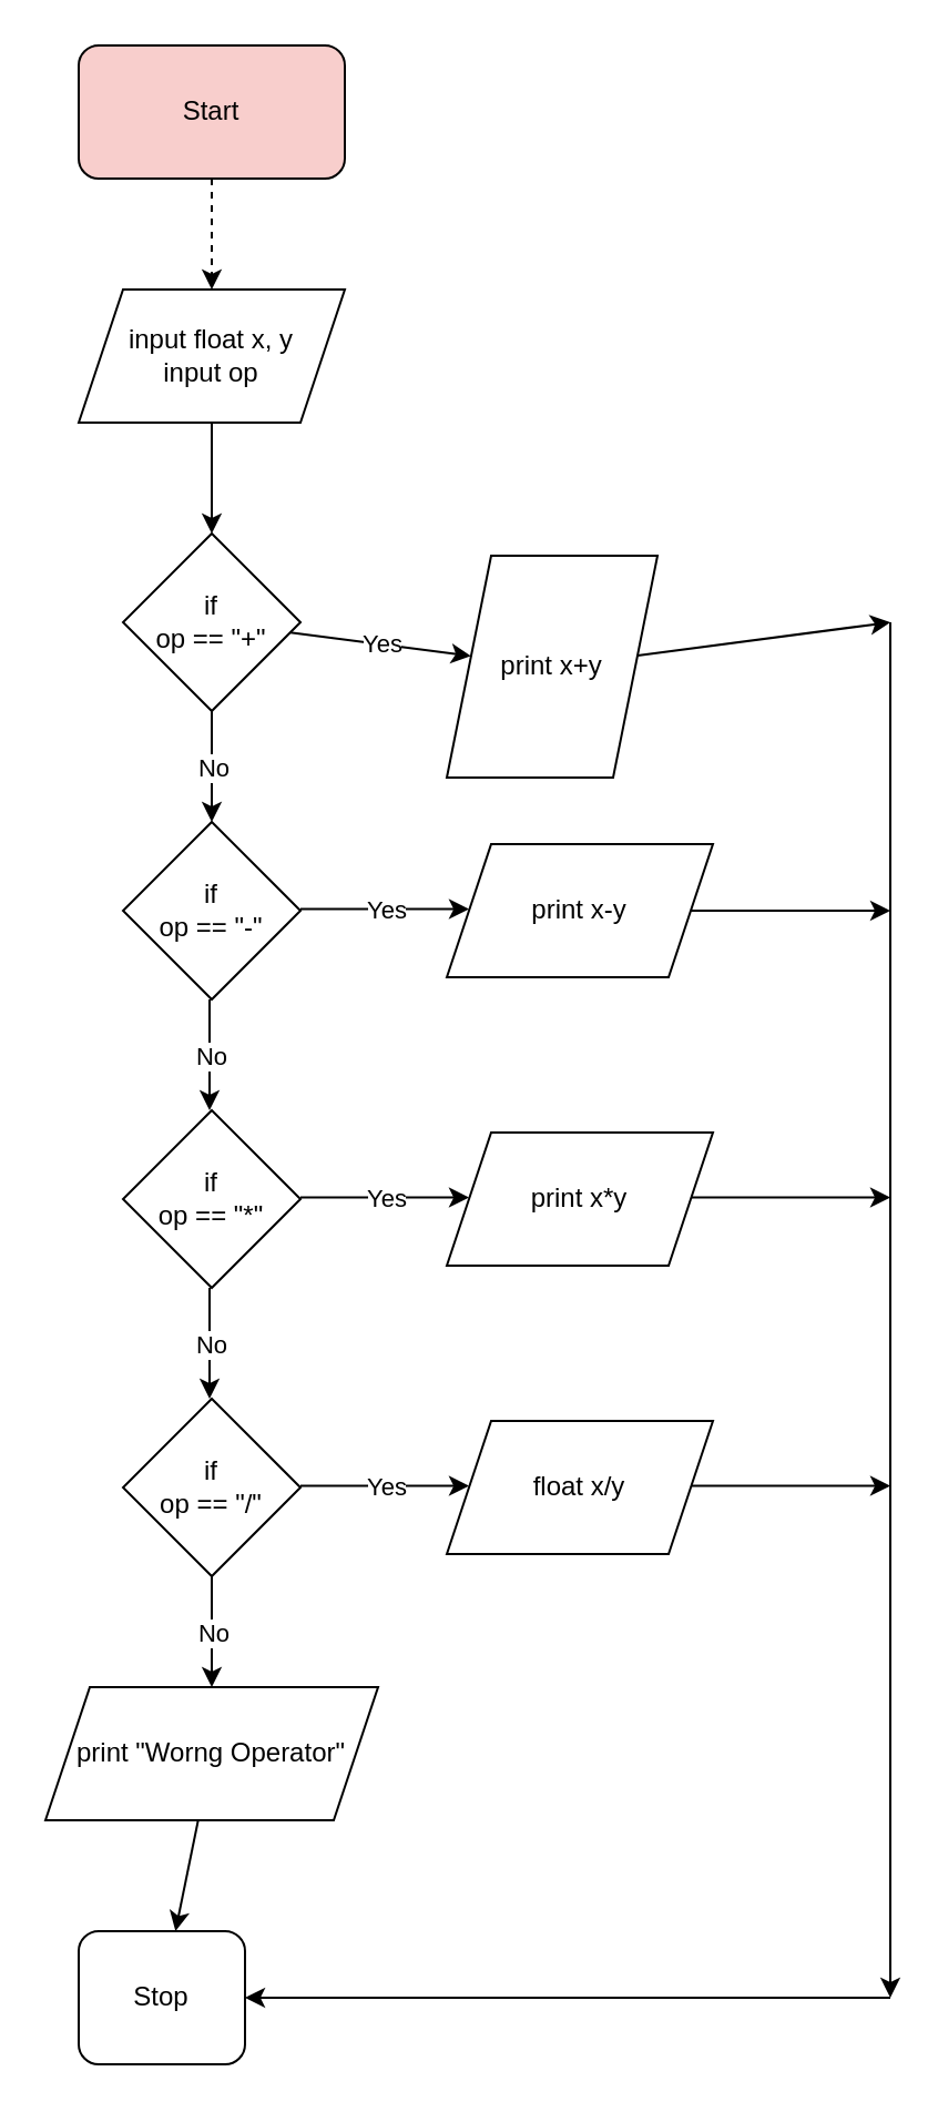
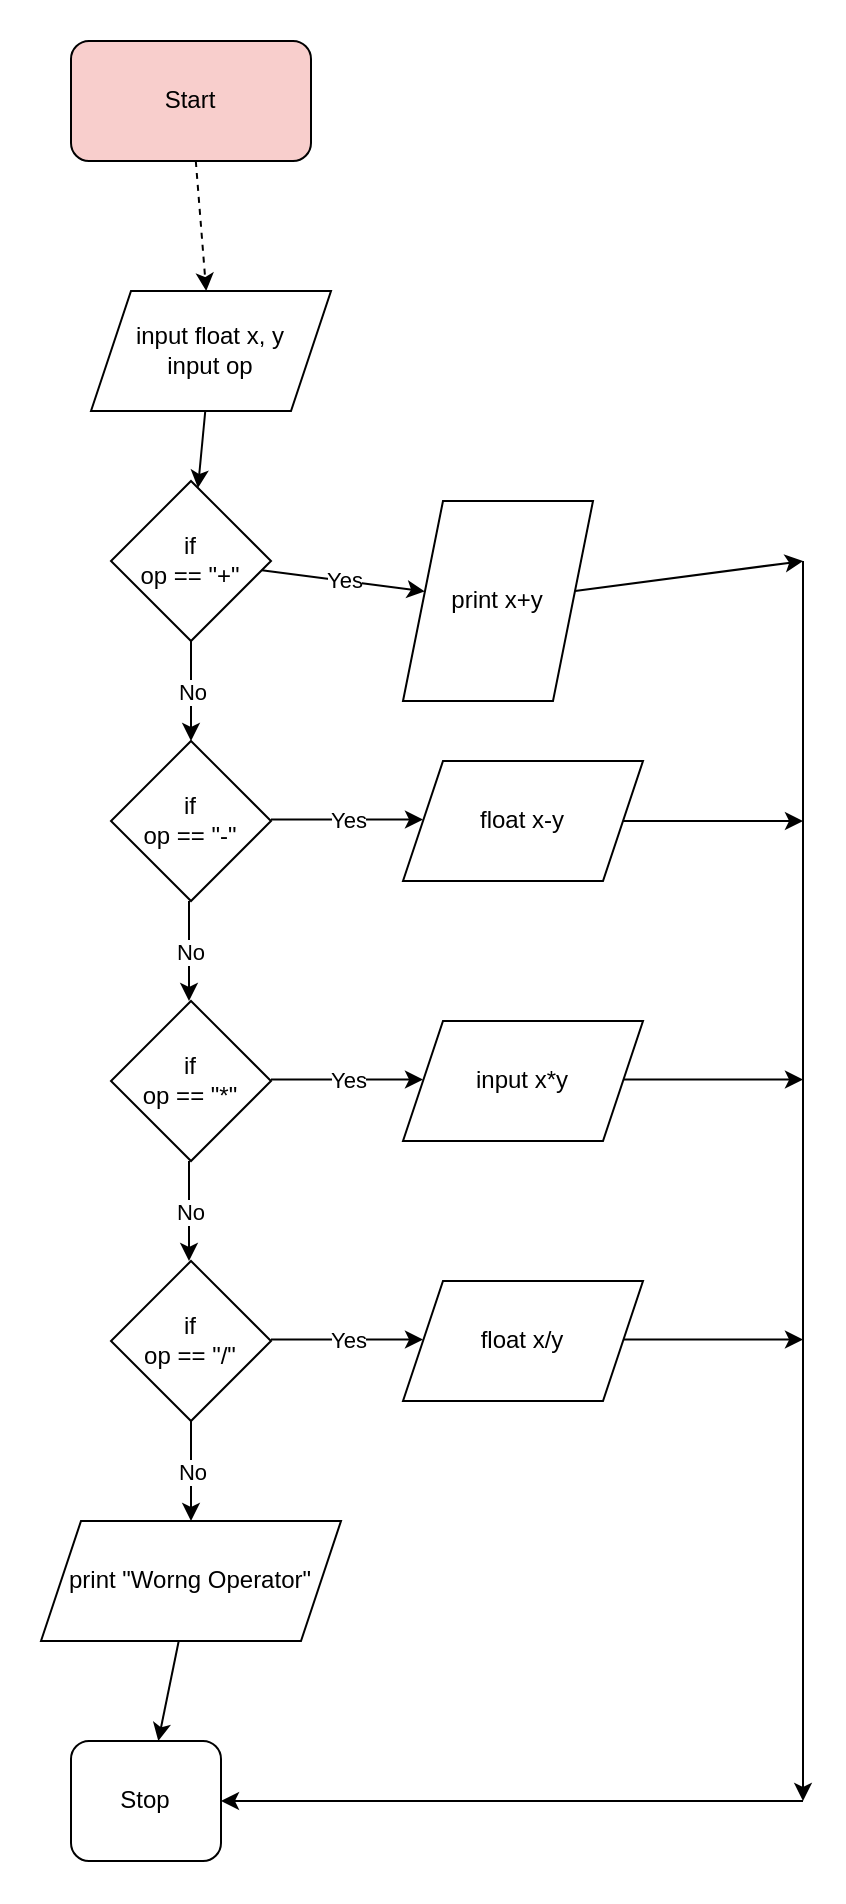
- <mxCell id="3" value="input float x, y&lt;br&gt;input op" style="shape=parallelogram;perimeter=parallelogramPerimeter;whiteSpace=wrap;html=1;fixedSize=1;" vertex="1" parent="1"><mxGeometry x="35" y="130" width="120" height="60" as="geometry" /></mxCell>
+ <mxCell id="3" value="input float x, y&lt;br&gt;input op" style="shape=parallelogram;perimeter=parallelogramPerimeter;whiteSpace=wrap;html=1;fixedSize=1;" vertex="1" parent="1"><mxGeometry x="45" y="145" width="120" height="60" as="geometry" /></mxCell>
- <mxCell id="7" value="print x-y" style="shape=parallelogram;perimeter=parallelogramPerimeter;whiteSpace=wrap;html=1;fixedSize=1;" vertex="1" parent="1"><mxGeometry x="201" y="380" width="120" height="60" as="geometry" /></mxCell>
+ <mxCell id="7" value="float x-y" style="shape=parallelogram;perimeter=parallelogramPerimeter;whiteSpace=wrap;html=1;fixedSize=1;" vertex="1" parent="1"><mxGeometry x="201" y="380" width="120" height="60" as="geometry" /></mxCell>
- <mxCell id="9" value="print x*y" style="shape=parallelogram;perimeter=parallelogramPerimeter;whiteSpace=wrap;html=1;fixedSize=1;" vertex="1" parent="1"><mxGeometry x="201" y="510" width="120" height="60" as="geometry" /></mxCell>
+ <mxCell id="9" value="input x*y" style="shape=parallelogram;perimeter=parallelogramPerimeter;whiteSpace=wrap;html=1;fixedSize=1;" vertex="1" parent="1"><mxGeometry x="201" y="510" width="120" height="60" as="geometry" /></mxCell>
